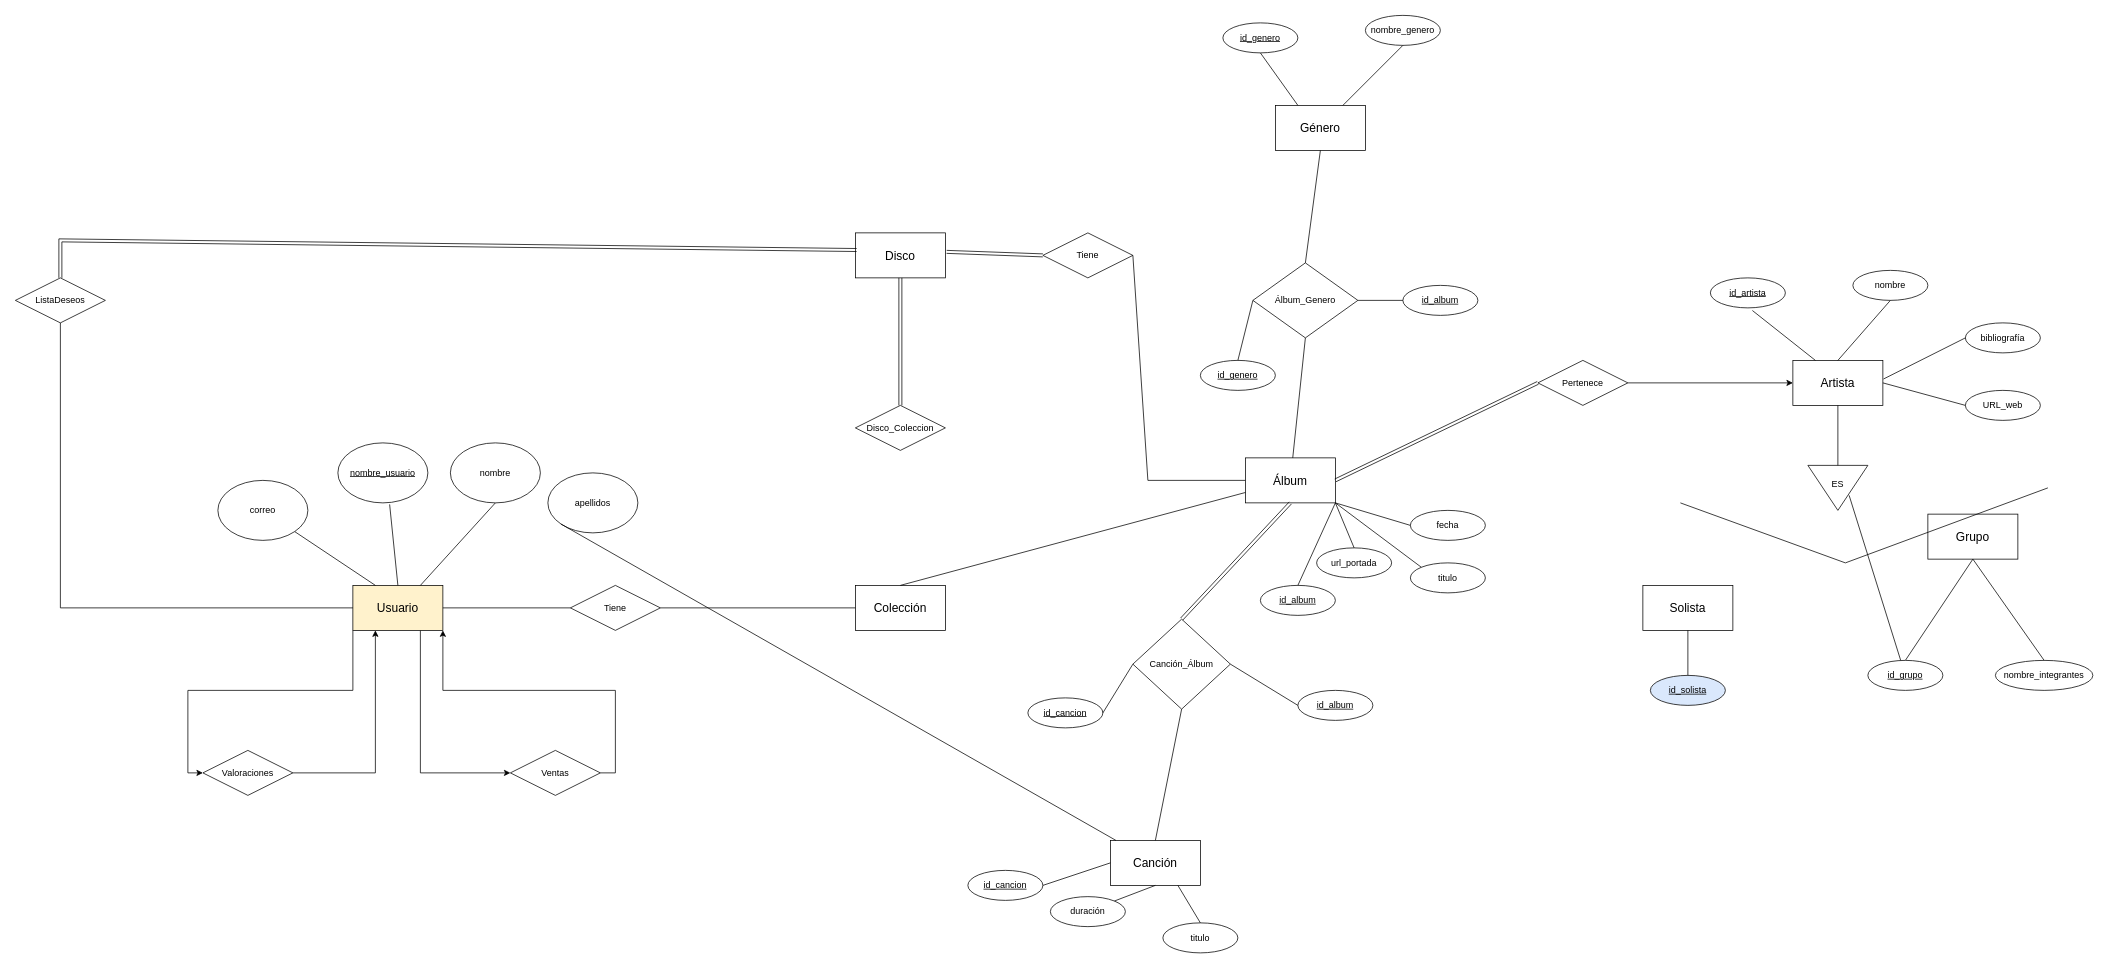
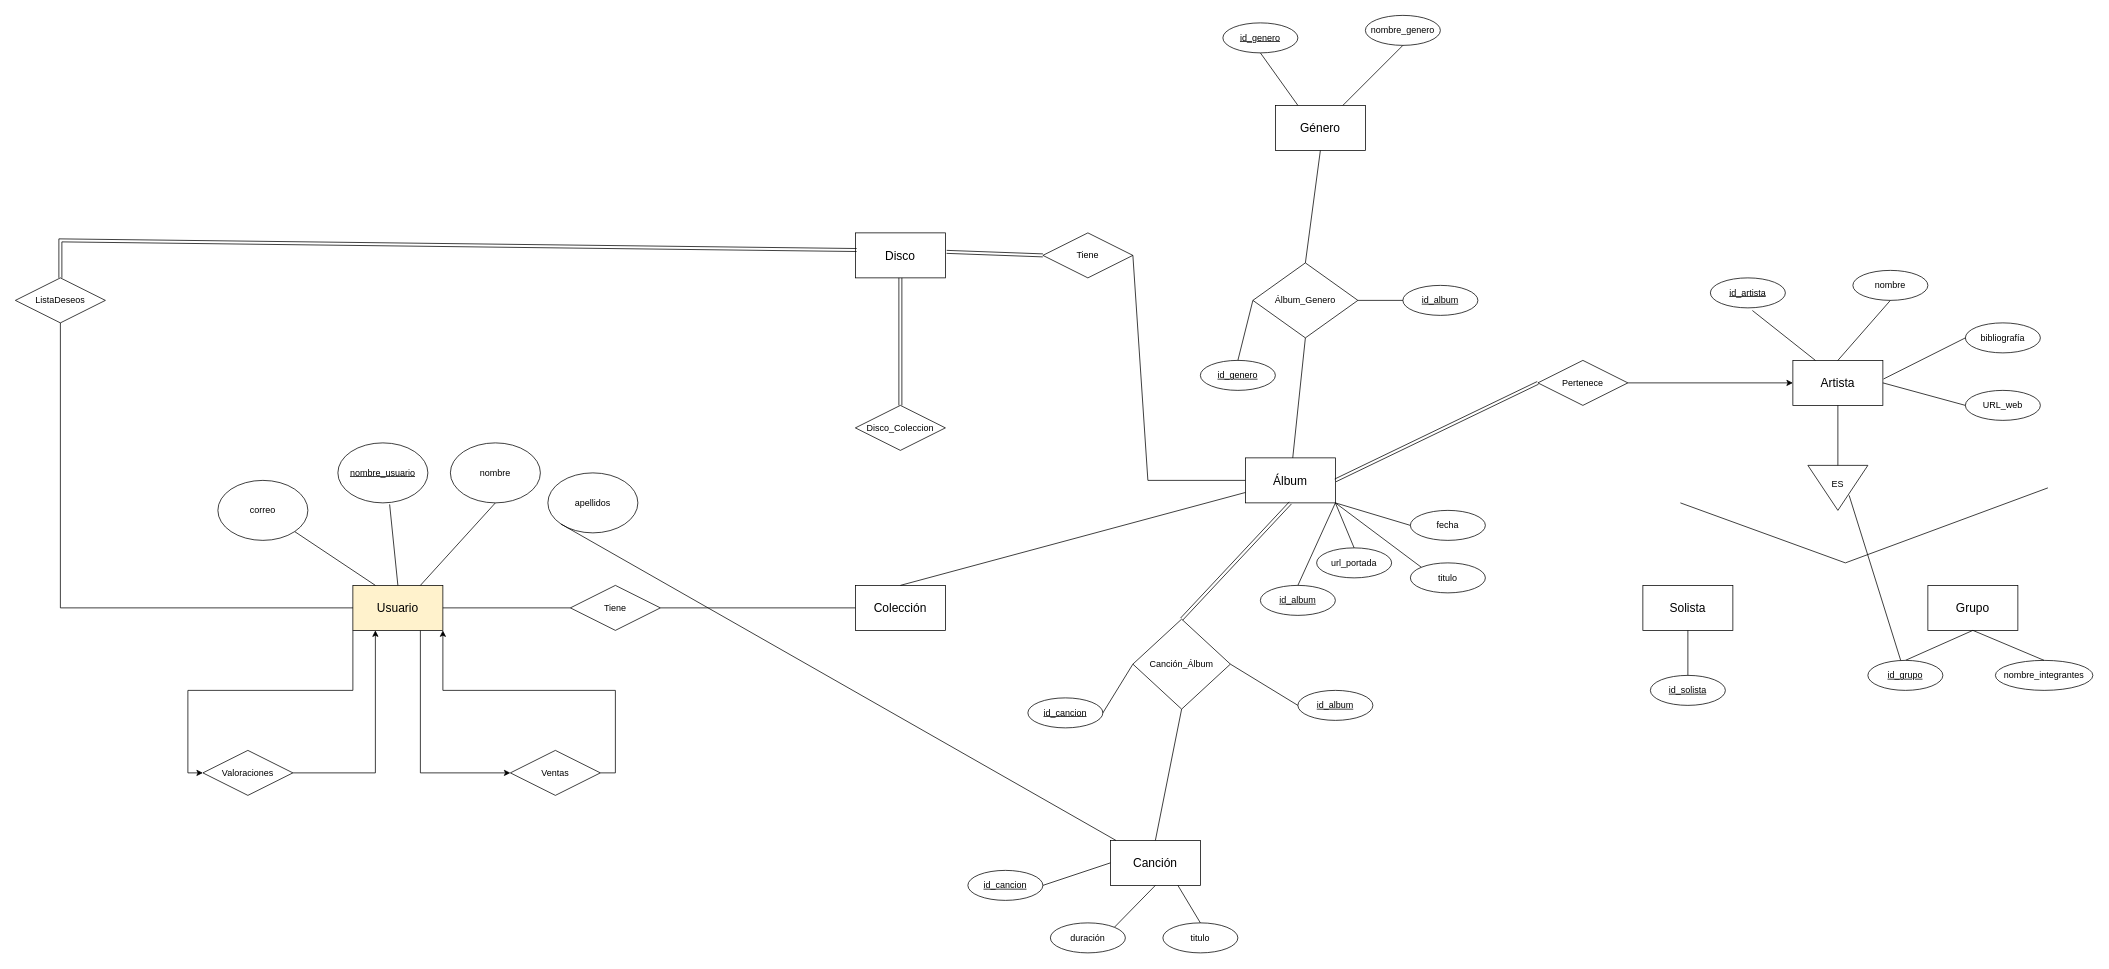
- <mxCell id="9" value="Grupo" style="rounded=0;whiteSpace=wrap;html=1;labelBackgroundColor=none;fontSize=16;" vertex="1" parent="1"><mxGeometry x="2570" y="685" width="120" height="60" as="geometry" /></mxCell>
+ <mxCell id="9" value="Grupo" style="rounded=0;whiteSpace=wrap;html=1;labelBackgroundColor=none;fontSize=16;" vertex="1" parent="1"><mxGeometry x="2570" y="780" width="120" height="60" as="geometry" /></mxCell>
- <mxCell id="80" value="&lt;u&gt;id_solista&lt;/u&gt;" style="ellipse;whiteSpace=wrap;html=1;align=center;fillColor=#dae8fc;" vertex="1" parent="1"><mxGeometry x="2200" y="900" width="100" height="40" as="geometry" /></mxCell>
+ <mxCell id="80" value="&lt;u&gt;id_solista&lt;/u&gt;" style="ellipse;whiteSpace=wrap;html=1;align=center;" vertex="1" parent="1"><mxGeometry x="2200" y="900" width="100" height="40" as="geometry" /></mxCell>
- <mxCell id="47" value="duración" style="ellipse;whiteSpace=wrap;html=1;align=center;" vertex="1" parent="1"><mxGeometry x="1400" y="1195" width="100" height="40" as="geometry" /></mxCell>
+ <mxCell id="47" value="duración" style="ellipse;whiteSpace=wrap;html=1;align=center;" vertex="1" parent="1"><mxGeometry x="1400" y="1230" width="100" height="40" as="geometry" /></mxCell>
